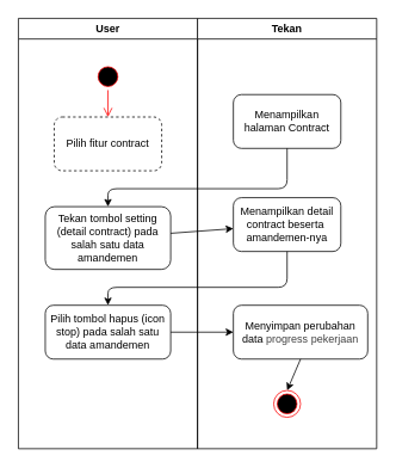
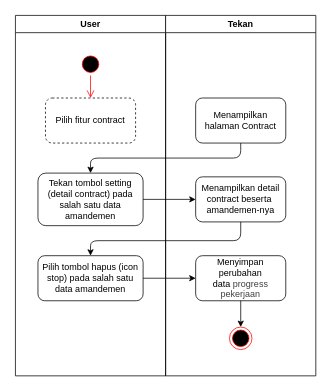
- <mxCell id="9" value="Menampilkan halaman Contract" style="rounded=1;whiteSpace=wrap;html=1;" vertex="1" parent="8"><mxGeometry x="40" y="85" width="120" height="60" as="geometry" /></mxCell>
+ <mxCell id="9" value="Menampilkan halaman Contract" style="rounded=1;whiteSpace=wrap;html=1;" vertex="1" parent="8"><mxGeometry x="40" y="110" width="120" height="60" as="geometry" /></mxCell>
- <mxCell id="10" value="Menampilkan detail contract beserta&amp;nbsp;&lt;div&gt;amandemen-nya&lt;/div&gt;" style="rounded=1;whiteSpace=wrap;html=1;" vertex="1" parent="8"><mxGeometry x="40" y="200" width="120" height="60" as="geometry" /></mxCell>
+ <mxCell id="10" value="Menampilkan detail contract beserta&amp;nbsp;&lt;div&gt;amandemen-nya&lt;/div&gt;" style="rounded=1;whiteSpace=wrap;html=1;" vertex="1" parent="8"><mxGeometry x="40" y="215" width="120" height="60" as="geometry" /></mxCell>
- <mxCell id="11" value="Menyimpan perubahan data&amp;nbsp;&lt;span style=&quot;color: rgb(63, 63, 63);&quot;&gt;progress pekerjaan&lt;/span&gt;" style="rounded=1;whiteSpace=wrap;html=1;" vertex="1" parent="8"><mxGeometry x="40" y="320" width="150" height="60" as="geometry" /></mxCell>
+ <mxCell id="11" value="Menyimpan perubahan data&amp;nbsp;&lt;span style=&quot;color: rgb(63, 63, 63);&quot;&gt;progress pekerjaan&lt;/span&gt;" style="rounded=1;whiteSpace=wrap;html=1;" vertex="1" parent="8"><mxGeometry x="40" y="320" width="120" height="60" as="geometry" /></mxCell>
